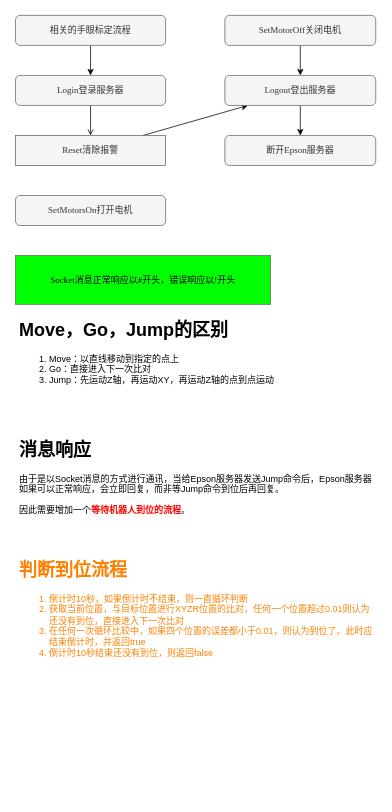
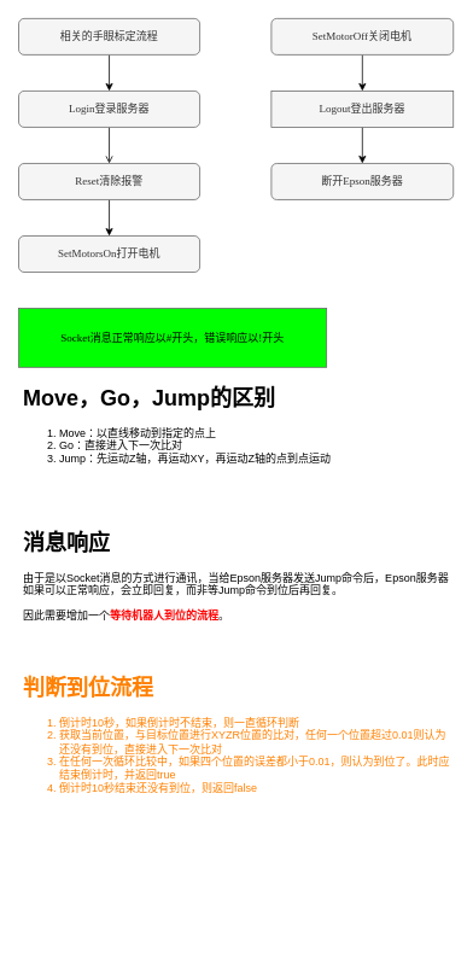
- <mxCell id="10" value="Logout登出服务器" style="rounded=1;whiteSpace=wrap;html=1;fontFamily=Comic Sans MS;fillColor=#f5f5f5;fontColor=#333333;strokeColor=#666666;fontSize=12;" vertex="1" parent="1"><mxGeometry x="299" y="100" width="201" height="40" as="geometry" /></mxCell>
+ <mxCell id="10" value="Logout登出服务器" style="whiteSpace=wrap;html=1;fontFamily=Comic Sans MS;fillColor=#f5f5f5;fontColor=#333333;strokeColor=#666666;fontSize=12;rounded=0;" vertex="1" parent="1"><mxGeometry x="299" y="100" width="201" height="40" as="geometry" /></mxCell>
- <mxCell id="6" value="" style="edgeStyle=none;html=1;fontSize=12;" edge="1" parent="1" source="7" target="10"><mxGeometry relative="1" as="geometry" /></mxCell>
+ <mxCell id="6" value="" style="edgeStyle=none;html=1;fontSize=12;" edge="1" parent="1" source="7" target="8"><mxGeometry relative="1" as="geometry" /></mxCell>
- <mxCell id="7" value="Reset清除报警" style="whiteSpace=wrap;html=1;fontFamily=Comic Sans MS;fillColor=#f5f5f5;fontColor=#333333;strokeColor=#666666;fontSize=12;rounded=0;" vertex="1" parent="1"><mxGeometry x="20" y="180" width="200" height="40" as="geometry" /></mxCell>
+ <mxCell id="7" value="Reset清除报警" style="rounded=1;whiteSpace=wrap;html=1;fontFamily=Comic Sans MS;fillColor=#f5f5f5;fontColor=#333333;strokeColor=#666666;fontSize=12;" vertex="1" parent="1"><mxGeometry x="20" y="180" width="200" height="40" as="geometry" /></mxCell>
